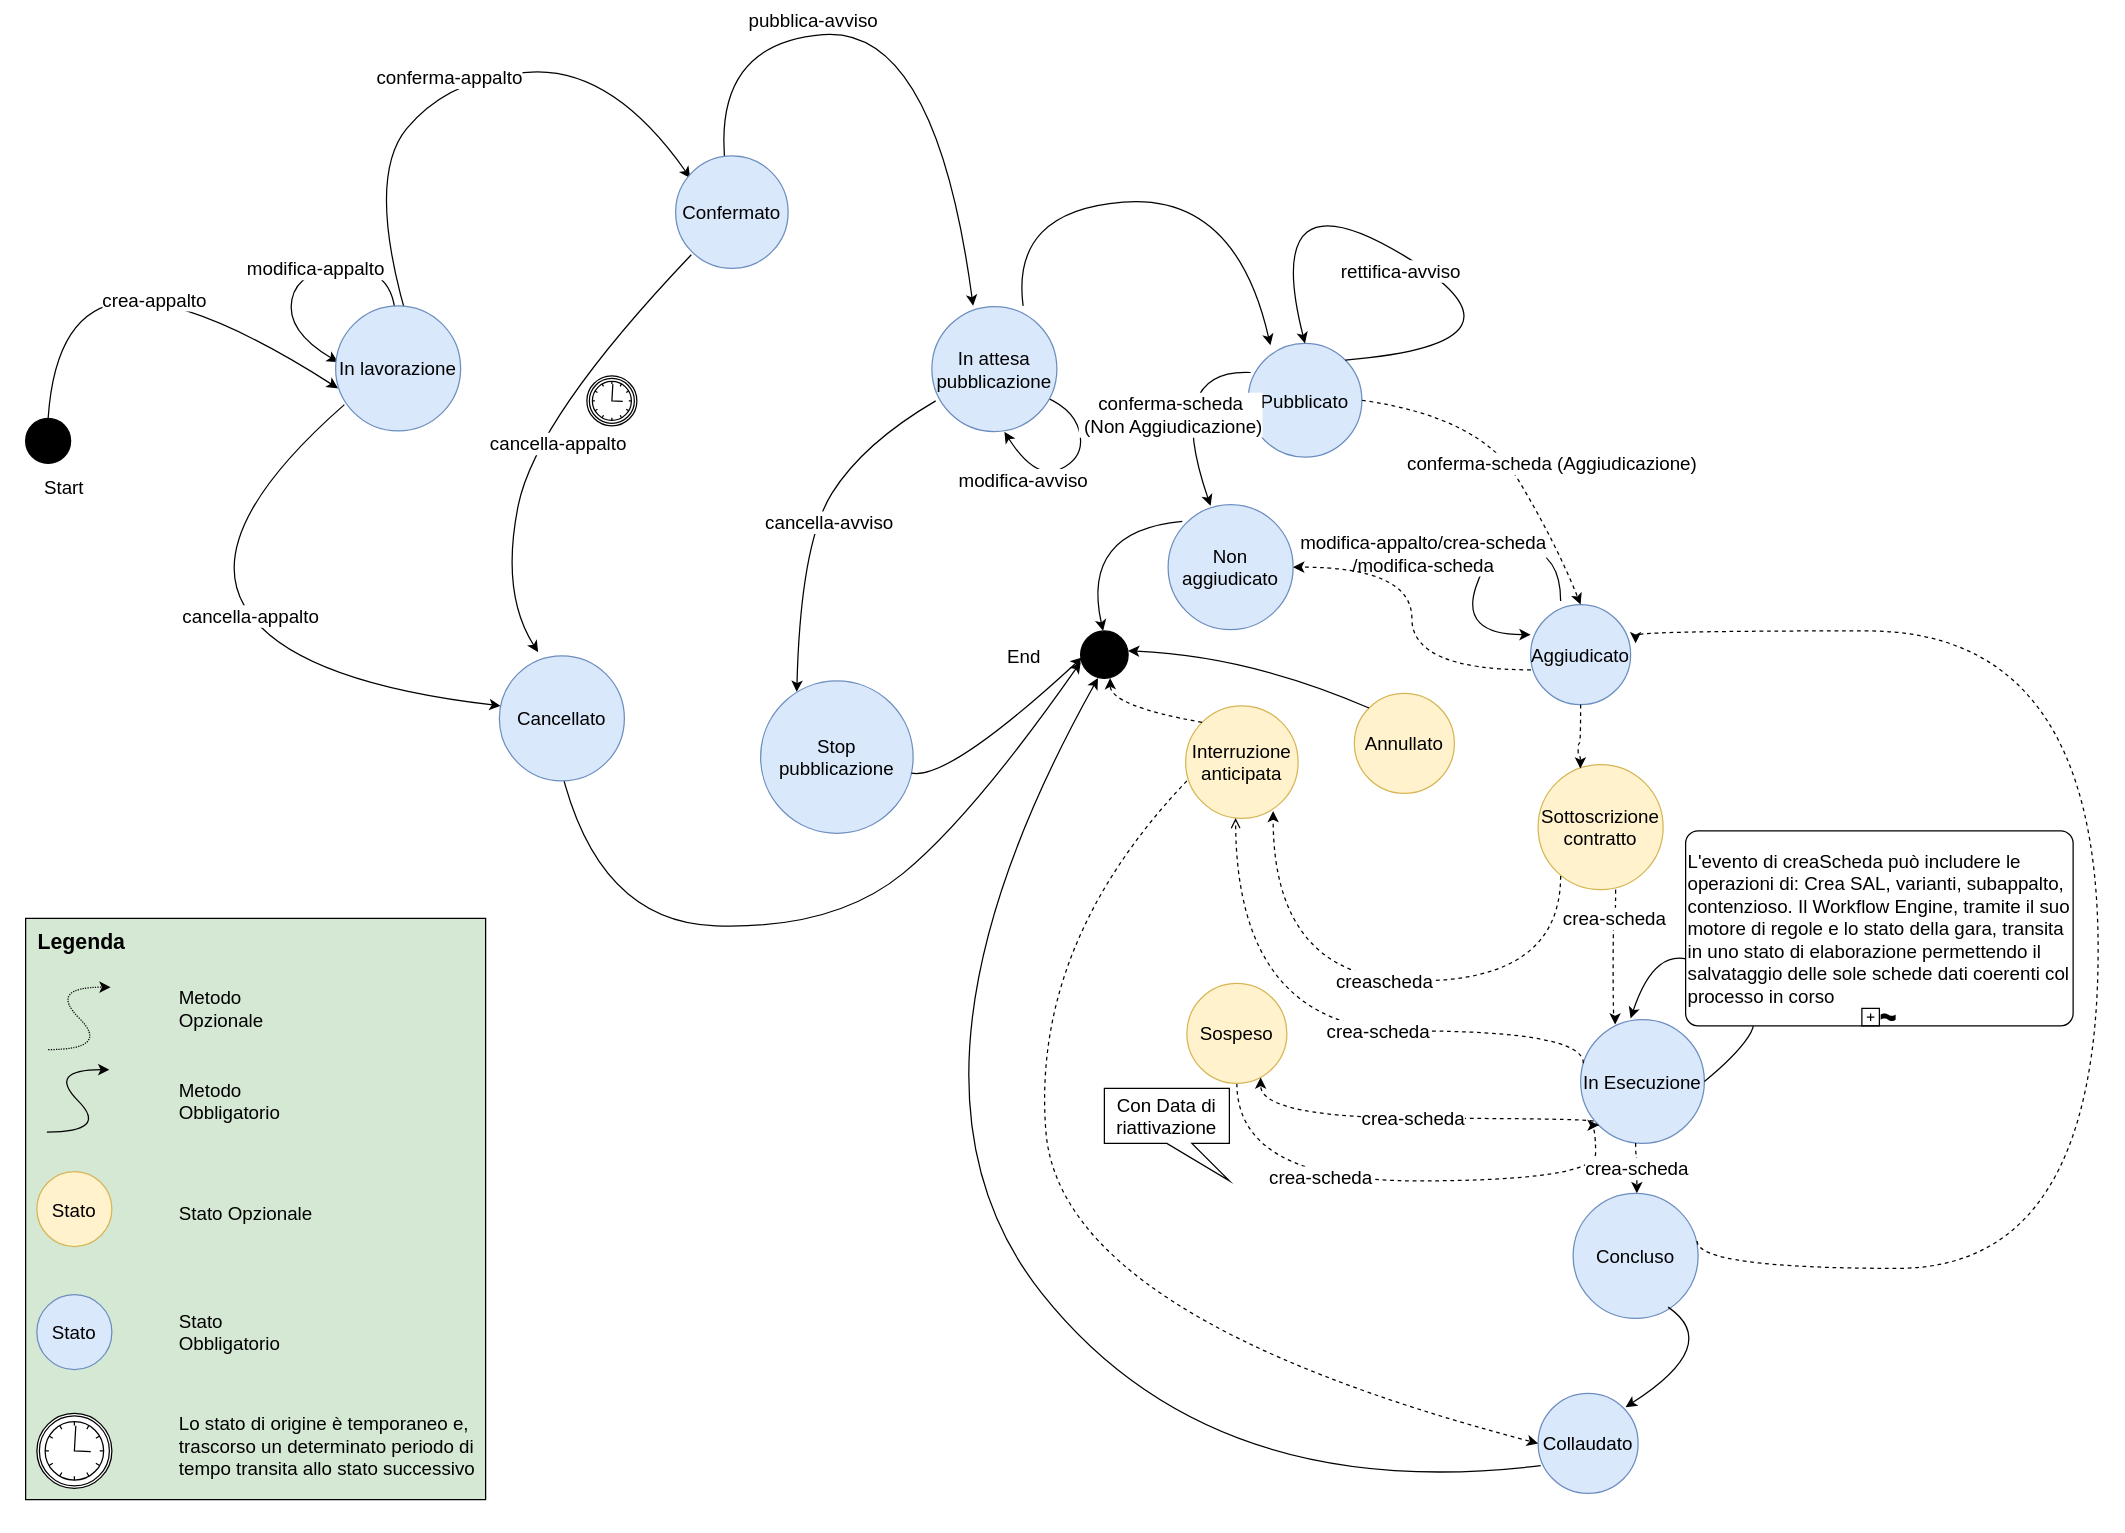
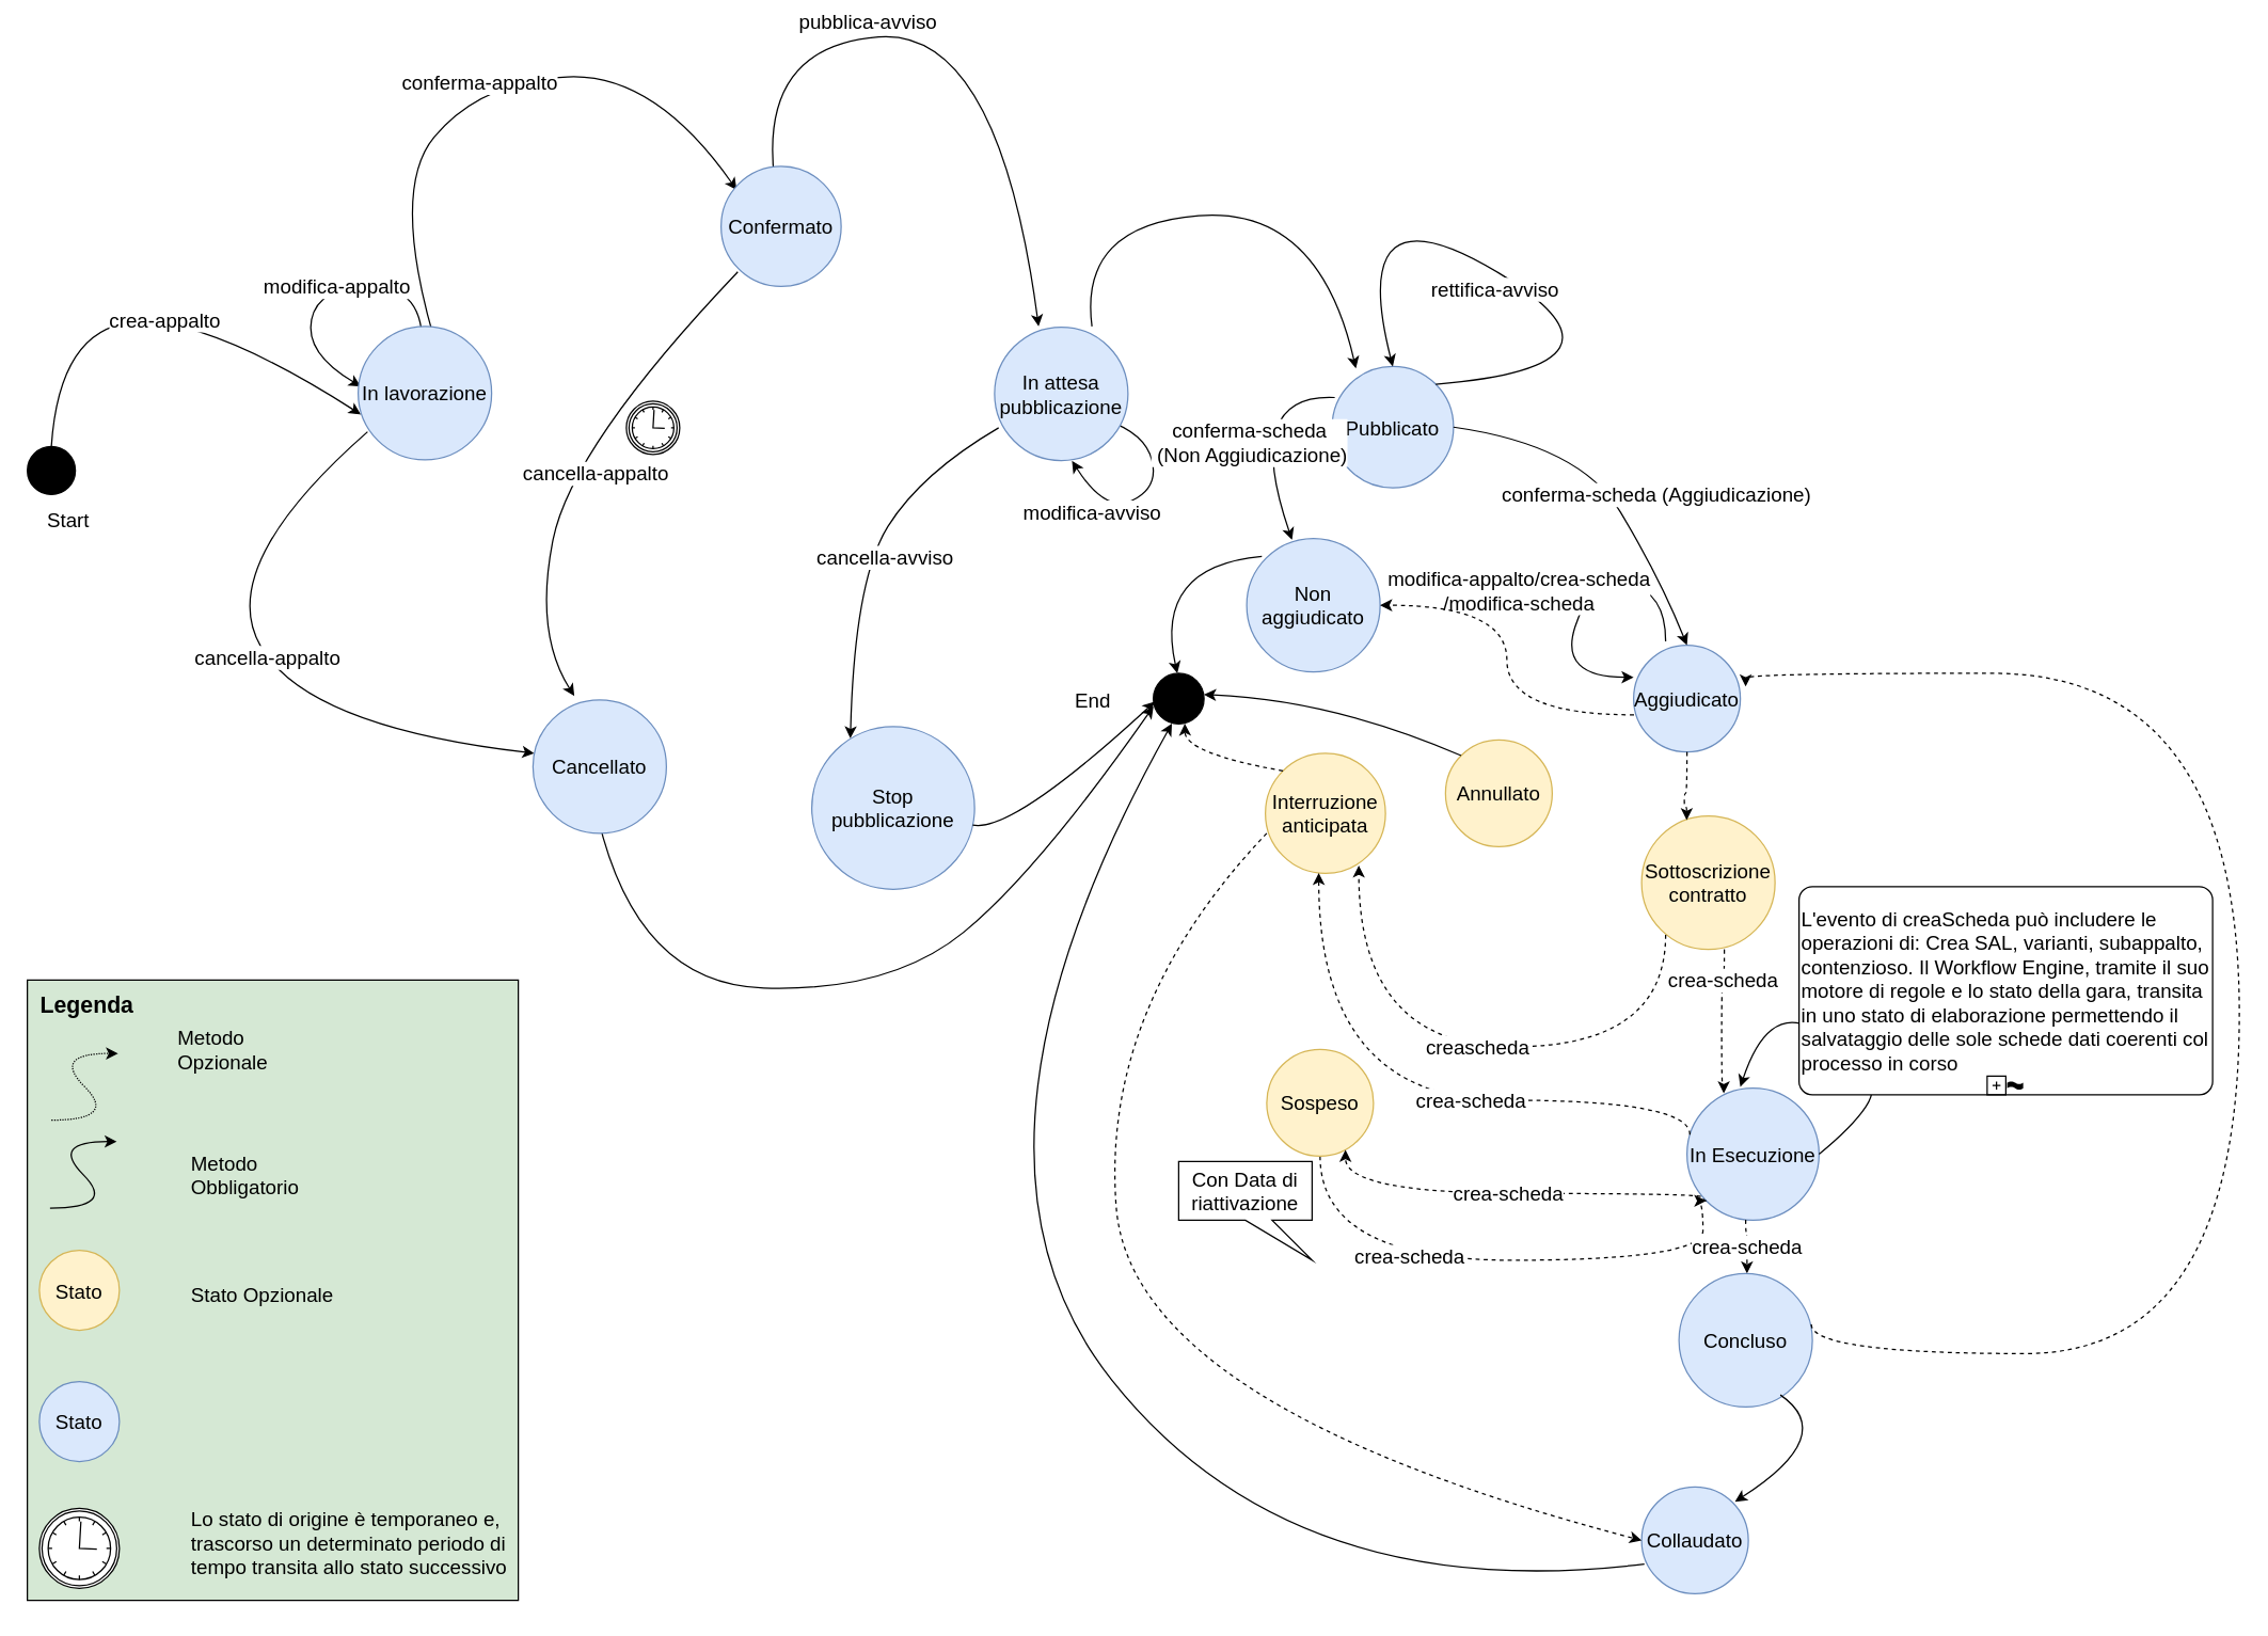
- <mxCell id="20" value="" style="curved=1;endArrow=classic;html=1;rounded=0;fontSize=15;entryX=0.5;entryY=0;entryDx=0;entryDy=0;exitX=1;exitY=0.5;exitDx=0;exitDy=0;dashed=1;" parent="1" source="4" target="8" edge="1"><mxGeometry width="50" height="50" relative="1" as="geometry"><mxPoint x="1104" y="333" as="sourcePoint" /><mxPoint x="1224" y="493" as="targetPoint" /><Array as="points"><mxPoint x="1184" y="333" /><mxPoint x="1244" y="433" /></Array></mxGeometry></mxCell>
+ <mxCell id="20" value="" style="curved=1;endArrow=classic;html=1;rounded=0;fontSize=15;entryX=0.5;entryY=0;entryDx=0;entryDy=0;exitX=1;exitY=0.5;exitDx=0;exitDy=0;" parent="1" source="4" target="8" edge="1"><mxGeometry width="50" height="50" relative="1" as="geometry"><mxPoint x="1104" y="333" as="sourcePoint" /><mxPoint x="1224" y="493" as="targetPoint" /><Array as="points"><mxPoint x="1184" y="333" /><mxPoint x="1244" y="433" /></Array></mxGeometry></mxCell>
- <mxCell id="50" value="crea-scheda" style="edgeStyle=orthogonalEdgeStyle;curved=1;rounded=0;orthogonalLoop=1;jettySize=auto;html=1;dashed=1;fontSize=15;exitX=0.022;exitY=0.352;exitDx=0;exitDy=0;exitPerimeter=0;endArrow=open;" parent="1" source="37" target="30" edge="1"><mxGeometry x="-0.199" relative="1" as="geometry"><mxPoint x="1028" y="701" as="targetPoint" /><mxPoint x="1258" y="761" as="sourcePoint" /><Array as="points"><mxPoint x="1266" y="824" /><mxPoint x="988" y="824" /></Array><mxPoint as="offset" /></mxGeometry></mxCell>
+ <mxCell id="50" value="crea-scheda" style="edgeStyle=orthogonalEdgeStyle;curved=1;rounded=0;orthogonalLoop=1;jettySize=auto;html=1;dashed=1;fontSize=15;exitX=0.022;exitY=0.352;exitDx=0;exitDy=0;exitPerimeter=0;" parent="1" source="37" target="30" edge="1"><mxGeometry x="-0.199" relative="1" as="geometry"><mxPoint x="1028" y="701" as="targetPoint" /><mxPoint x="1258" y="761" as="sourcePoint" /><Array as="points"><mxPoint x="1266" y="824" /><mxPoint x="988" y="824" /></Array><mxPoint as="offset" /></mxGeometry></mxCell>
- <mxCell id="57" value="Metodo Opzionale" style="text;html=1;strokeColor=none;fillColor=none;align=left;verticalAlign=middle;whiteSpace=wrap;rounded=0;fontSize=15;fontColor=#000000;fontStyle=0" parent="1" vertex="1"><mxGeometry x="141" y="791" width="120" height="30" as="geometry" /></mxCell>
+ <mxCell id="57" value="Metodo Opzionale" style="text;html=1;strokeColor=none;fillColor=none;align=left;verticalAlign=middle;whiteSpace=wrap;rounded=0;fontSize=15;fontColor=#000000;fontStyle=0" parent="1" vertex="1"><mxGeometry x="131" y="771" width="120" height="30" as="geometry" /></mxCell>
- <mxCell id="62" value="Stato Obbligatorio" style="text;html=1;strokeColor=none;fillColor=none;align=left;verticalAlign=middle;whiteSpace=wrap;rounded=0;fontSize=15;fontColor=#000000;fontStyle=0" parent="1" vertex="1"><mxGeometry x="141" y="1050" width="120" height="30" as="geometry" /></mxCell>
